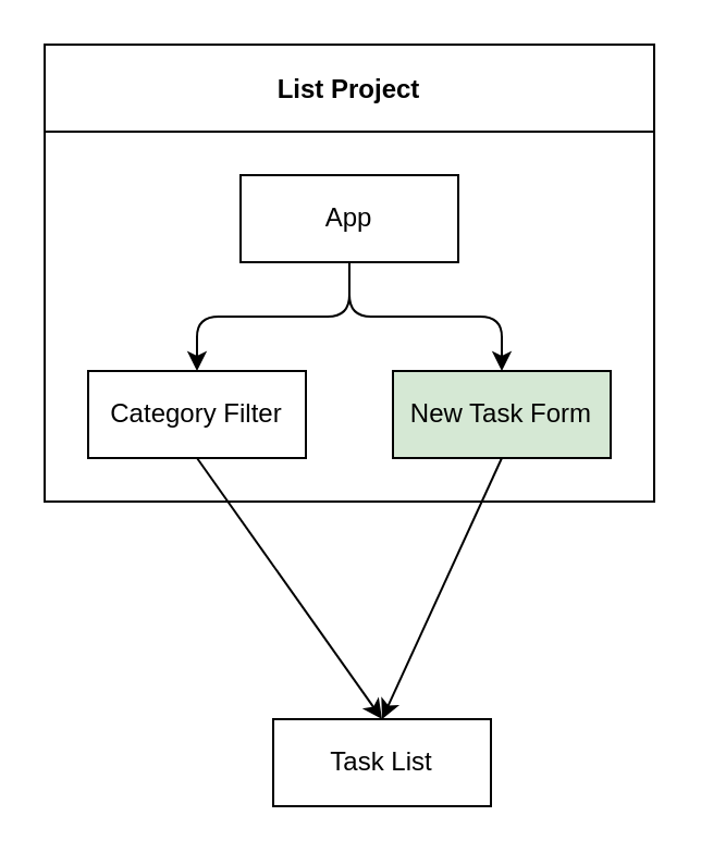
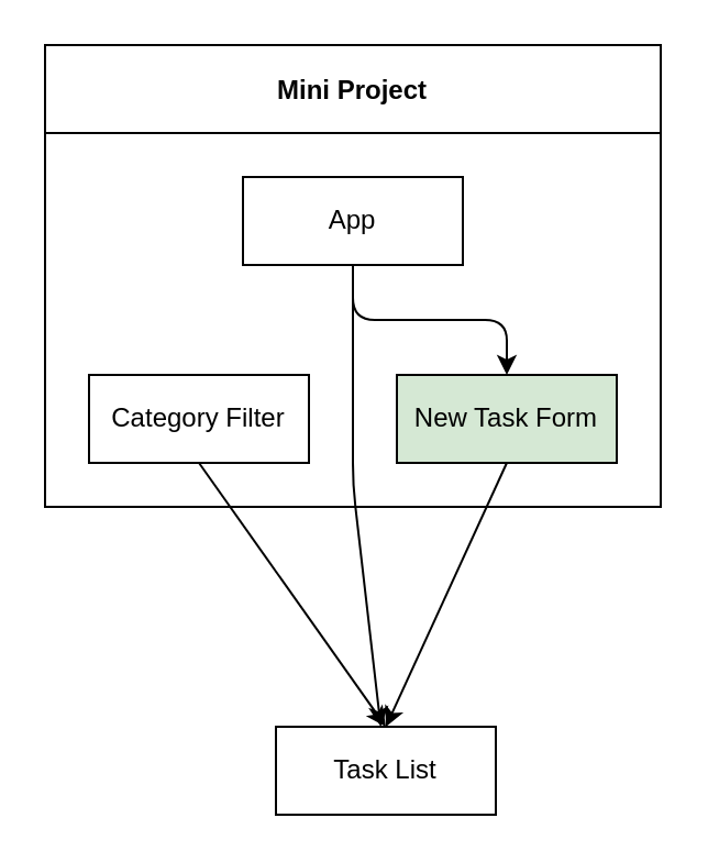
- <mxCell id="2" value="List Project" style="swimlane;startSize=40;horizontal=1;childLayout=treeLayout;horizontalTree=0;resizable=0;containerType=tree;fontSize=12;" vertex="1" parent="1"><mxGeometry x="20" y="20" width="280" height="210" as="geometry" /></mxCell>
+ <mxCell id="2" value="Mini Project" style="swimlane;startSize=40;horizontal=1;childLayout=treeLayout;horizontalTree=0;resizable=0;containerType=tree;fontSize=12;" vertex="1" parent="1"><mxGeometry x="20" y="20" width="280" height="210" as="geometry" /></mxCell>
- <mxCell id="5" value="" style="edgeStyle=elbowEdgeStyle;elbow=vertical;html=1;rounded=1;curved=0;sourcePerimeterSpacing=0;targetPerimeterSpacing=0;startSize=6;endSize=6;" edge="1" parent="2" source="3" target="4"><mxGeometry relative="1" as="geometry" /></mxCell>
+ <mxCell id="9" value="" style="edgeStyle=none;html=1;" edge="1" source="3" target="8" parent="1"><mxGeometry relative="1" as="geometry"><Array as="points"><mxPoint x="160" y="220" /></Array></mxGeometry></mxCell>
